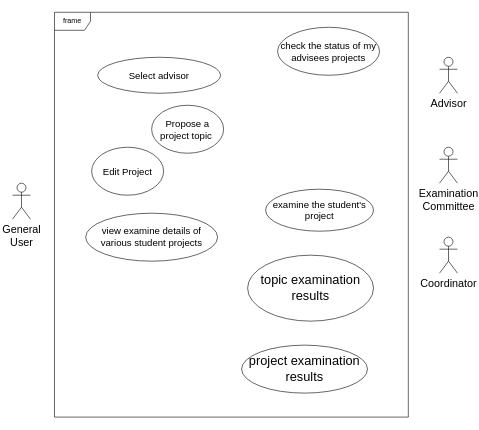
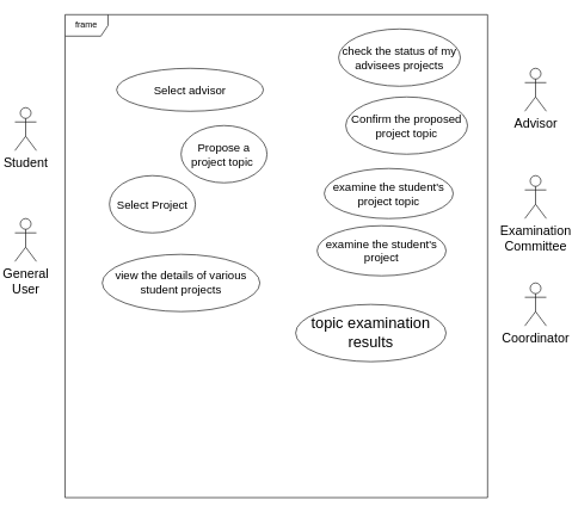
- <mxCell id="17" value="&lt;b style=&quot;font-style: normal; font-variant-caps: normal; letter-spacing: normal; text-align: start; text-indent: 0px; text-transform: none; white-space: normal; word-spacing: 0px; -webkit-text-stroke-width: 0px; text-decoration: none; caret-color: rgb(0, 0, 0); color: rgb(0, 0, 0); font-weight: normal; font-size: 16px;&quot; id=&quot;docs-internal-guid-1d1350fa-7fff-4ea4-a0fd-b2b2e07ca0d4&quot;&gt;&lt;span style=&quot;font-size: 16px; font-family: Sarabun, sans-serif; color: rgb(0, 0, 0); background-color: transparent; font-weight: 400; font-style: normal; font-variant-ligatures: normal; font-variant-caps: normal; font-variant-alternates: normal; font-variant-numeric: normal; font-variant-east-asian: normal; font-variant-position: normal; text-decoration: none; vertical-align: baseline; white-space: pre-wrap;&quot;&gt;check the status of my advisees projects&lt;/span&gt;&lt;/b&gt;" style="ellipse;whiteSpace=wrap;html=1;fontSize=16;" vertex="1" parent="1"><mxGeometry x="462" y="45" width="170" height="80" as="geometry" /></mxCell>
+ <mxCell id="17" value="&lt;b style=&quot;font-style: normal; font-variant-caps: normal; letter-spacing: normal; text-align: start; text-indent: 0px; text-transform: none; white-space: normal; word-spacing: 0px; -webkit-text-stroke-width: 0px; text-decoration: none; caret-color: rgb(0, 0, 0); color: rgb(0, 0, 0); font-weight: normal; font-size: 16px;&quot; id=&quot;docs-internal-guid-1d1350fa-7fff-4ea4-a0fd-b2b2e07ca0d4&quot;&gt;&lt;span style=&quot;font-size: 16px; font-family: Sarabun, sans-serif; color: rgb(0, 0, 0); background-color: transparent; font-weight: 400; font-style: normal; font-variant-ligatures: normal; font-variant-caps: normal; font-variant-alternates: normal; font-variant-numeric: normal; font-variant-east-asian: normal; font-variant-position: normal; text-decoration: none; vertical-align: baseline; white-space: pre-wrap;&quot;&gt;check the status of my advisees projects&lt;/span&gt;&lt;/b&gt;" style="ellipse;whiteSpace=wrap;html=1;fontSize=16;" vertex="1" parent="1"><mxGeometry x="472" y="40" width="170" height="80" as="geometry" /></mxCell>
+ <mxCell id="13" value="&lt;b style=&quot;font-style: normal; font-variant-caps: normal; letter-spacing: normal; text-align: start; text-indent: 0px; text-transform: none; white-space: normal; word-spacing: 0px; -webkit-text-stroke-width: 0px; text-decoration: none; caret-color: rgb(0, 0, 0); color: rgb(0, 0, 0); font-weight: normal; font-size: 16px;&quot; id=&quot;docs-internal-guid-fc96d80a-7fff-5ba4-805b-7dc51da4abc0&quot;&gt;&lt;span style=&quot;font-size: 16px; font-family: Sarabun, sans-serif; color: rgb(0, 0, 0); background-color: transparent; font-weight: 400; font-style: normal; font-variant-ligatures: normal; font-variant-caps: normal; font-variant-alternates: normal; font-variant-numeric: normal; font-variant-east-asian: normal; font-variant-position: normal; text-decoration: none; vertical-align: baseline; white-space: pre-wrap;&quot;&gt;Confirm the proposed project topic&lt;/span&gt;&lt;/b&gt;" style="ellipse;whiteSpace=wrap;html=1;fontSize=16;" vertex="1" parent="1"><mxGeometry x="482" y="135" width="170" height="80" as="geometry" /></mxCell>
+ <mxCell id="3" value="Student" style="shape=umlActor;verticalLabelPosition=bottom;verticalAlign=top;html=1;fontSize=18;" parent="1" vertex="1"><mxGeometry x="20" y="150" width="30" height="60" as="geometry" /></mxCell>
+ <mxCell id="14" value="&lt;b style=&quot;font-style: normal; font-variant-caps: normal; letter-spacing: normal; text-align: start; text-indent: 0px; text-transform: none; white-space: normal; word-spacing: 0px; -webkit-text-stroke-width: 0px; text-decoration: none; caret-color: rgb(0, 0, 0); color: rgb(0, 0, 0); font-weight: normal; font-size: 16px;&quot; id=&quot;docs-internal-guid-1336762b-7fff-05ba-3611-3f3cfacdaf16&quot;&gt;&lt;span style=&quot;font-size: 16px; font-family: Sarabun, sans-serif; color: rgb(0, 0, 0); background-color: transparent; font-weight: 400; font-style: normal; font-variant-ligatures: normal; font-variant-caps: normal; font-variant-alternates: normal; font-variant-numeric: normal; font-variant-east-asian: normal; font-variant-position: normal; text-decoration: none; vertical-align: baseline; white-space: pre-wrap;&quot;&gt;examine the student's project topic&lt;/span&gt;&lt;/b&gt;" style="ellipse;whiteSpace=wrap;html=1;fontSize=16;" vertex="1" parent="1"><mxGeometry x="452" y="235" width="180" height="70" as="geometry" /></mxCell>
- <mxCell id="9" value="Edit Project" style="ellipse;whiteSpace=wrap;html=1;fontSize=16;" vertex="1" parent="1"><mxGeometry x="152" y="245" width="120" height="80" as="geometry" /></mxCell>
+ <mxCell id="9" value="Select Project" style="ellipse;whiteSpace=wrap;html=1;fontSize=16;" vertex="1" parent="1"><mxGeometry x="152" y="245" width="120" height="80" as="geometry" /></mxCell>
- <mxCell id="10" value="view examine details of various student projects" style="ellipse;whiteSpace=wrap;html=1;fontSize=16;" vertex="1" parent="1"><mxGeometry x="142" y="355" width="220" height="80" as="geometry" /></mxCell>
+ <mxCell id="10" value="view the details of various student projects" style="ellipse;whiteSpace=wrap;html=1;fontSize=16;" vertex="1" parent="1"><mxGeometry x="142" y="355" width="220" height="80" as="geometry" /></mxCell>
- <mxCell id="11" value="&lt;b style=&quot;font-style: normal; font-variant-caps: normal; letter-spacing: normal; orphans: auto; text-align: start; text-indent: 0px; text-transform: none; white-space: normal; widows: auto; word-spacing: 0px; -webkit-text-stroke-width: 0px; text-decoration: none; caret-color: rgb(0, 0, 0); color: rgb(0, 0, 0); font-weight: normal;&quot; id=&quot;docs-internal-guid-68310f55-7fff-9648-eb8c-27d495209f90&quot;&gt;&lt;span style=&quot;font-size: 16pt; font-family: Sarabun, sans-serif; color: rgb(0, 0, 0); background-color: transparent; font-weight: 400; font-style: normal; font-variant-ligatures: normal; font-variant-caps: normal; font-variant-alternates: normal; font-variant-numeric: normal; font-variant-east-asian: normal; font-variant-position: normal; text-decoration: none; vertical-align: baseline; white-space: pre-wrap;&quot;&gt;topic examination results&lt;/span&gt;&lt;/b&gt;" style="ellipse;whiteSpace=wrap;html=1;fontSize=16;" vertex="1" parent="1"><mxGeometry x="412" y="425" width="210" height="110" as="geometry" /></mxCell>
+ <mxCell id="11" value="&lt;b style=&quot;font-style: normal; font-variant-caps: normal; letter-spacing: normal; orphans: auto; text-align: start; text-indent: 0px; text-transform: none; white-space: normal; widows: auto; word-spacing: 0px; -webkit-text-stroke-width: 0px; text-decoration: none; caret-color: rgb(0, 0, 0); color: rgb(0, 0, 0); font-weight: normal;&quot; id=&quot;docs-internal-guid-68310f55-7fff-9648-eb8c-27d495209f90&quot;&gt;&lt;span style=&quot;font-size: 16pt; font-family: Sarabun, sans-serif; color: rgb(0, 0, 0); background-color: transparent; font-weight: 400; font-style: normal; font-variant-ligatures: normal; font-variant-caps: normal; font-variant-alternates: normal; font-variant-numeric: normal; font-variant-east-asian: normal; font-variant-position: normal; text-decoration: none; vertical-align: baseline; white-space: pre-wrap;&quot;&gt;topic examination results&lt;/span&gt;&lt;/b&gt;" style="ellipse;whiteSpace=wrap;html=1;fontSize=16;" vertex="1" parent="1"><mxGeometry x="412" y="425" width="210" height="80" as="geometry" /></mxCell>
- <mxCell id="15" value="&lt;b style=&quot;font-style: normal; font-variant-caps: normal; letter-spacing: normal; orphans: auto; text-align: start; text-indent: 0px; text-transform: none; white-space: normal; widows: auto; word-spacing: 0px; -webkit-text-stroke-width: 0px; text-decoration: none; caret-color: rgb(0, 0, 0); color: rgb(0, 0, 0); font-weight: normal;&quot; id=&quot;docs-internal-guid-68310f55-7fff-9648-eb8c-27d495209f90&quot;&gt;&lt;span style=&quot;font-size: 16pt; font-family: Sarabun, sans-serif; color: rgb(0, 0, 0); background-color: transparent; font-weight: 400; font-style: normal; font-variant-ligatures: normal; font-variant-caps: normal; font-variant-alternates: normal; font-variant-numeric: normal; font-variant-east-asian: normal; font-variant-position: normal; text-decoration: none; vertical-align: baseline; white-space: pre-wrap;&quot;&gt;project examination results&lt;/span&gt;&lt;/b&gt;" style="ellipse;whiteSpace=wrap;html=1;fontSize=16;" vertex="1" parent="1"><mxGeometry x="402" y="575" width="210" height="80" as="geometry" /></mxCell>
